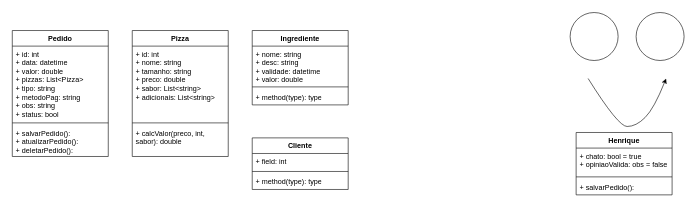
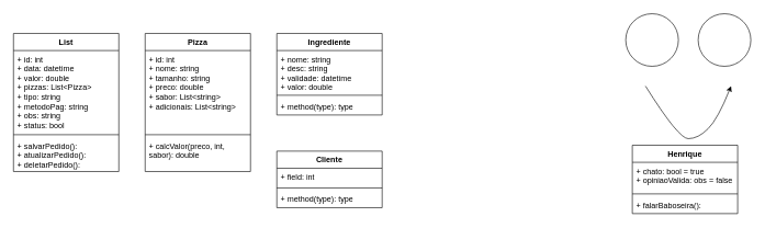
- <mxCell id="14" value="Pedido" style="swimlane;fontStyle=1;align=center;verticalAlign=top;childLayout=stackLayout;horizontal=1;startSize=26;horizontalStack=0;resizeParent=1;resizeParentMax=0;resizeLast=0;collapsible=1;marginBottom=0;whiteSpace=wrap;html=1;" parent="1" vertex="1"><mxGeometry x="20" y="50" width="160" height="210" as="geometry" /></mxCell>
+ <mxCell id="14" value="List" style="swimlane;fontStyle=1;align=center;verticalAlign=top;childLayout=stackLayout;horizontal=1;startSize=26;horizontalStack=0;resizeParent=1;resizeParentMax=0;resizeLast=0;collapsible=1;marginBottom=0;whiteSpace=wrap;html=1;" parent="1" vertex="1"><mxGeometry x="20" y="50" width="160" height="210" as="geometry" /></mxCell>
- <mxCell id="24" value="+ salvarPedido():&amp;nbsp;" style="text;strokeColor=none;fillColor=none;align=left;verticalAlign=top;spacingLeft=4;spacingRight=4;overflow=hidden;rotatable=0;points=[[0,0.5],[1,0.5]];portConstraint=eastwest;whiteSpace=wrap;html=1;" parent="21" vertex="1"><mxGeometry y="78" width="160" height="26" as="geometry" /></mxCell>
+ <mxCell id="24" value="+ falarBaboseira():&amp;nbsp;" style="text;strokeColor=none;fillColor=none;align=left;verticalAlign=top;spacingLeft=4;spacingRight=4;overflow=hidden;rotatable=0;points=[[0,0.5],[1,0.5]];portConstraint=eastwest;whiteSpace=wrap;html=1;" parent="21" vertex="1"><mxGeometry y="78" width="160" height="26" as="geometry" /></mxCell>
